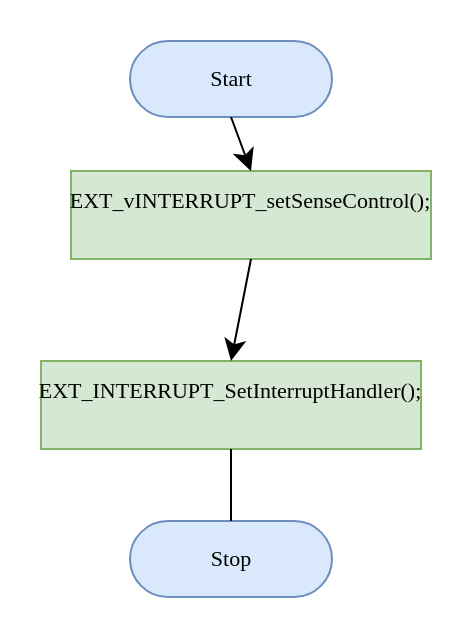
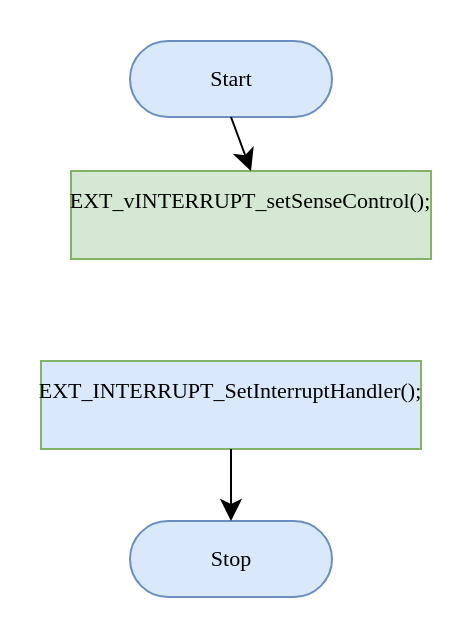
- <mxCell id="7" value="" style="endArrow=classic;html=1;rounded=0;fontSize=11;startSize=8;endSize=8;curved=1;exitX=0.5;exitY=1;exitDx=0;exitDy=0;entryX=0.5;entryY=0;entryDx=0;entryDy=0;fontFamily=Calibri;" edge="1" parent="1" source="4" target="3"><mxGeometry width="50" height="50" relative="1" as="geometry"><mxPoint x="240" y="170" as="sourcePoint" /><mxPoint x="290" y="120" as="targetPoint" /></mxGeometry></mxCell>
- <mxCell id="3" value="&lt;div style=&quot;font-size: 11px;&quot;&gt; EXT_INTERRUPT_SetInterruptHandler();&lt;/div&gt;&lt;div style=&quot;font-size: 11px;&quot;&gt;&lt;br style=&quot;font-size: 11px;&quot;&gt;&lt;/div&gt;" style="rounded=0;whiteSpace=wrap;html=1;fontSize=11;fillColor=#d5e8d4;strokeColor=#82b366;fontFamily=Calibri;" vertex="1" parent="1"><mxGeometry x="20" y="180" width="190" height="44" as="geometry" /></mxCell>
+ <mxCell id="3" value="&lt;div style=&quot;font-size: 11px;&quot;&gt; EXT_INTERRUPT_SetInterruptHandler();&lt;/div&gt;&lt;div style=&quot;font-size: 11px;&quot;&gt;&lt;br style=&quot;font-size: 11px;&quot;&gt;&lt;/div&gt;" style="rounded=0;whiteSpace=wrap;html=1;fontSize=11;fillColor=#dae8fc;strokeColor=#82b366;fontFamily=Calibri;" vertex="1" parent="1"><mxGeometry x="20" y="180" width="190" height="44" as="geometry" /></mxCell>
- <mxCell id="8" value="" style="endArrow=none;html=1;rounded=0;fontSize=11;startSize=8;endSize=8;curved=1;exitX=0.5;exitY=1;exitDx=0;exitDy=0;entryX=0.5;entryY=0;entryDx=0;entryDy=0;entryPerimeter=0;fontFamily=Calibri;" edge="1" parent="1" source="3" target="5"><mxGeometry width="50" height="50" relative="1" as="geometry"><mxPoint x="240" y="180" as="sourcePoint" /><mxPoint x="290" y="130" as="targetPoint" /></mxGeometry></mxCell>
+ <mxCell id="8" value="" style="endArrow=classic;html=1;rounded=0;fontSize=11;startSize=8;endSize=8;curved=1;exitX=0.5;exitY=1;exitDx=0;exitDy=0;entryX=0.5;entryY=0;entryDx=0;entryDy=0;entryPerimeter=0;fontFamily=Calibri;" edge="1" parent="1" source="3" target="5"><mxGeometry width="50" height="50" relative="1" as="geometry"><mxPoint x="240" y="180" as="sourcePoint" /><mxPoint x="290" y="130" as="targetPoint" /></mxGeometry></mxCell>
